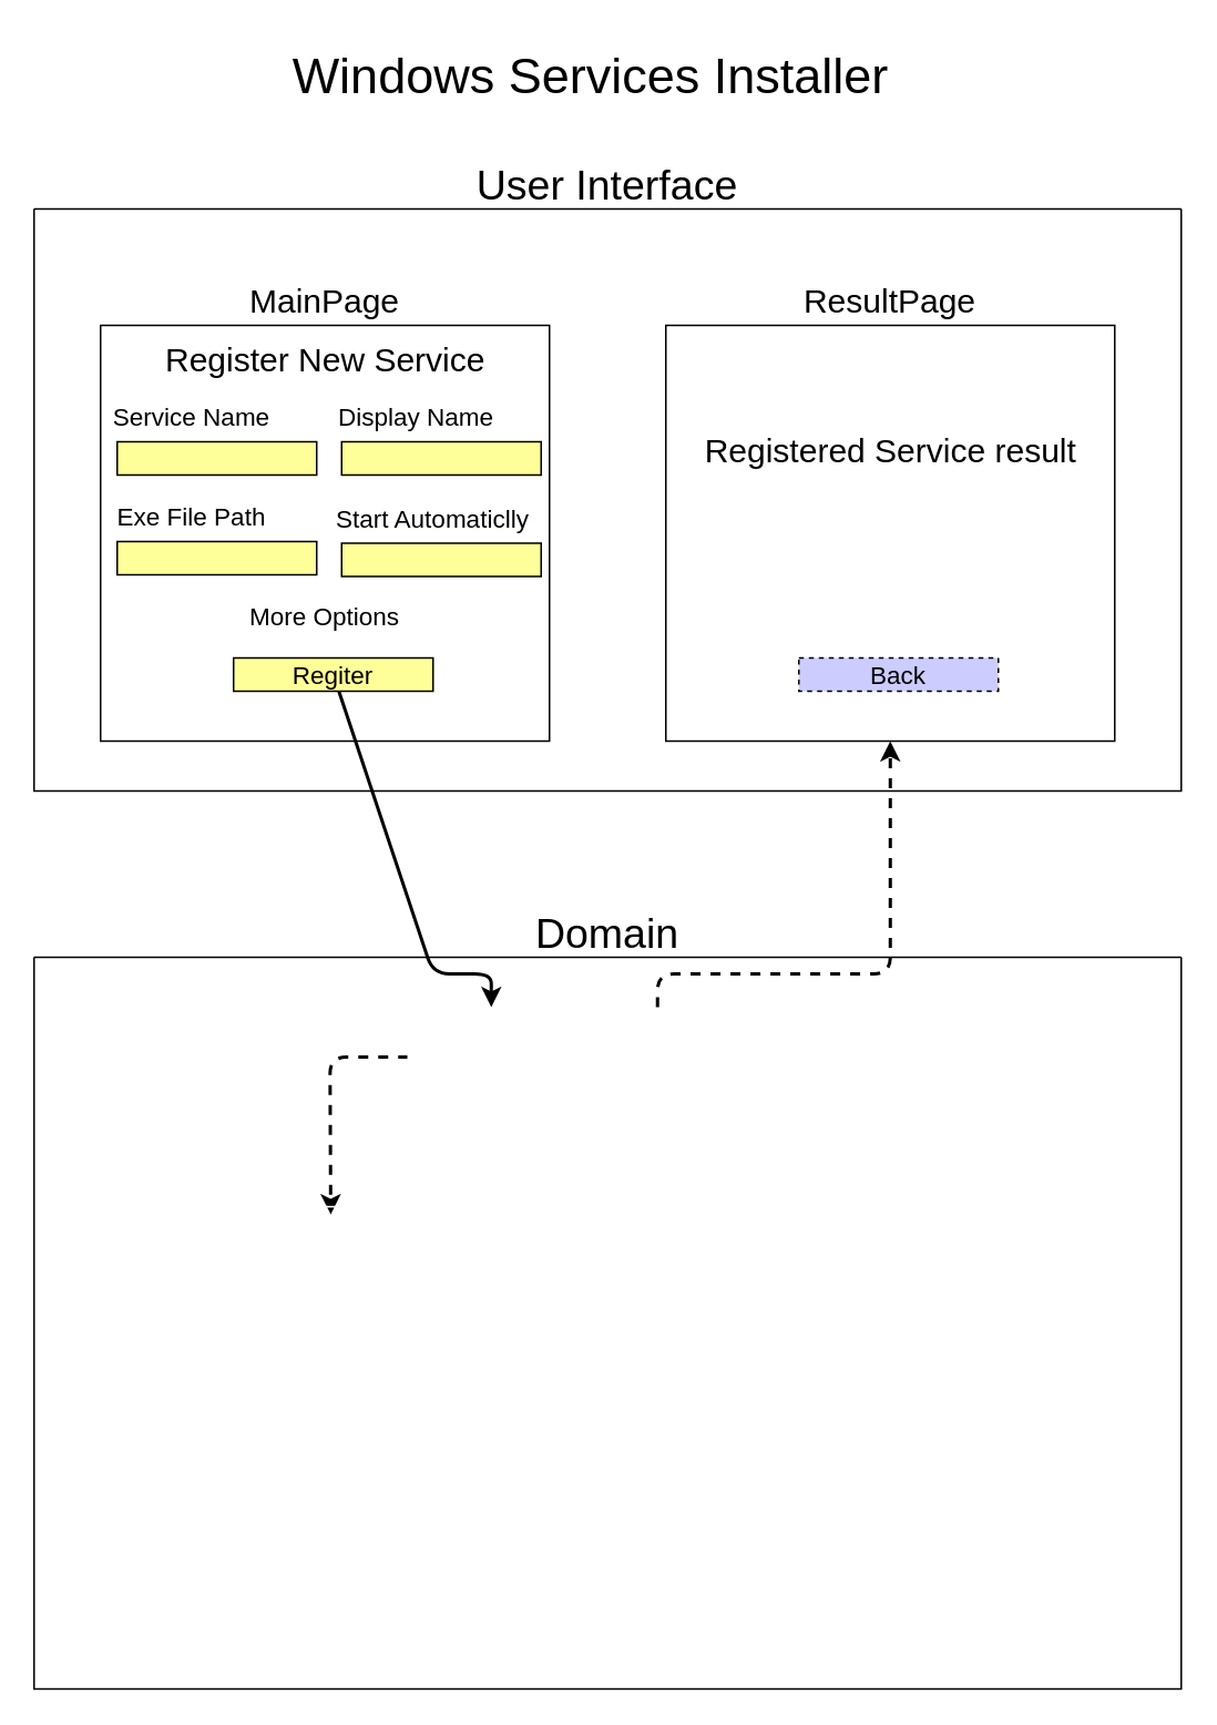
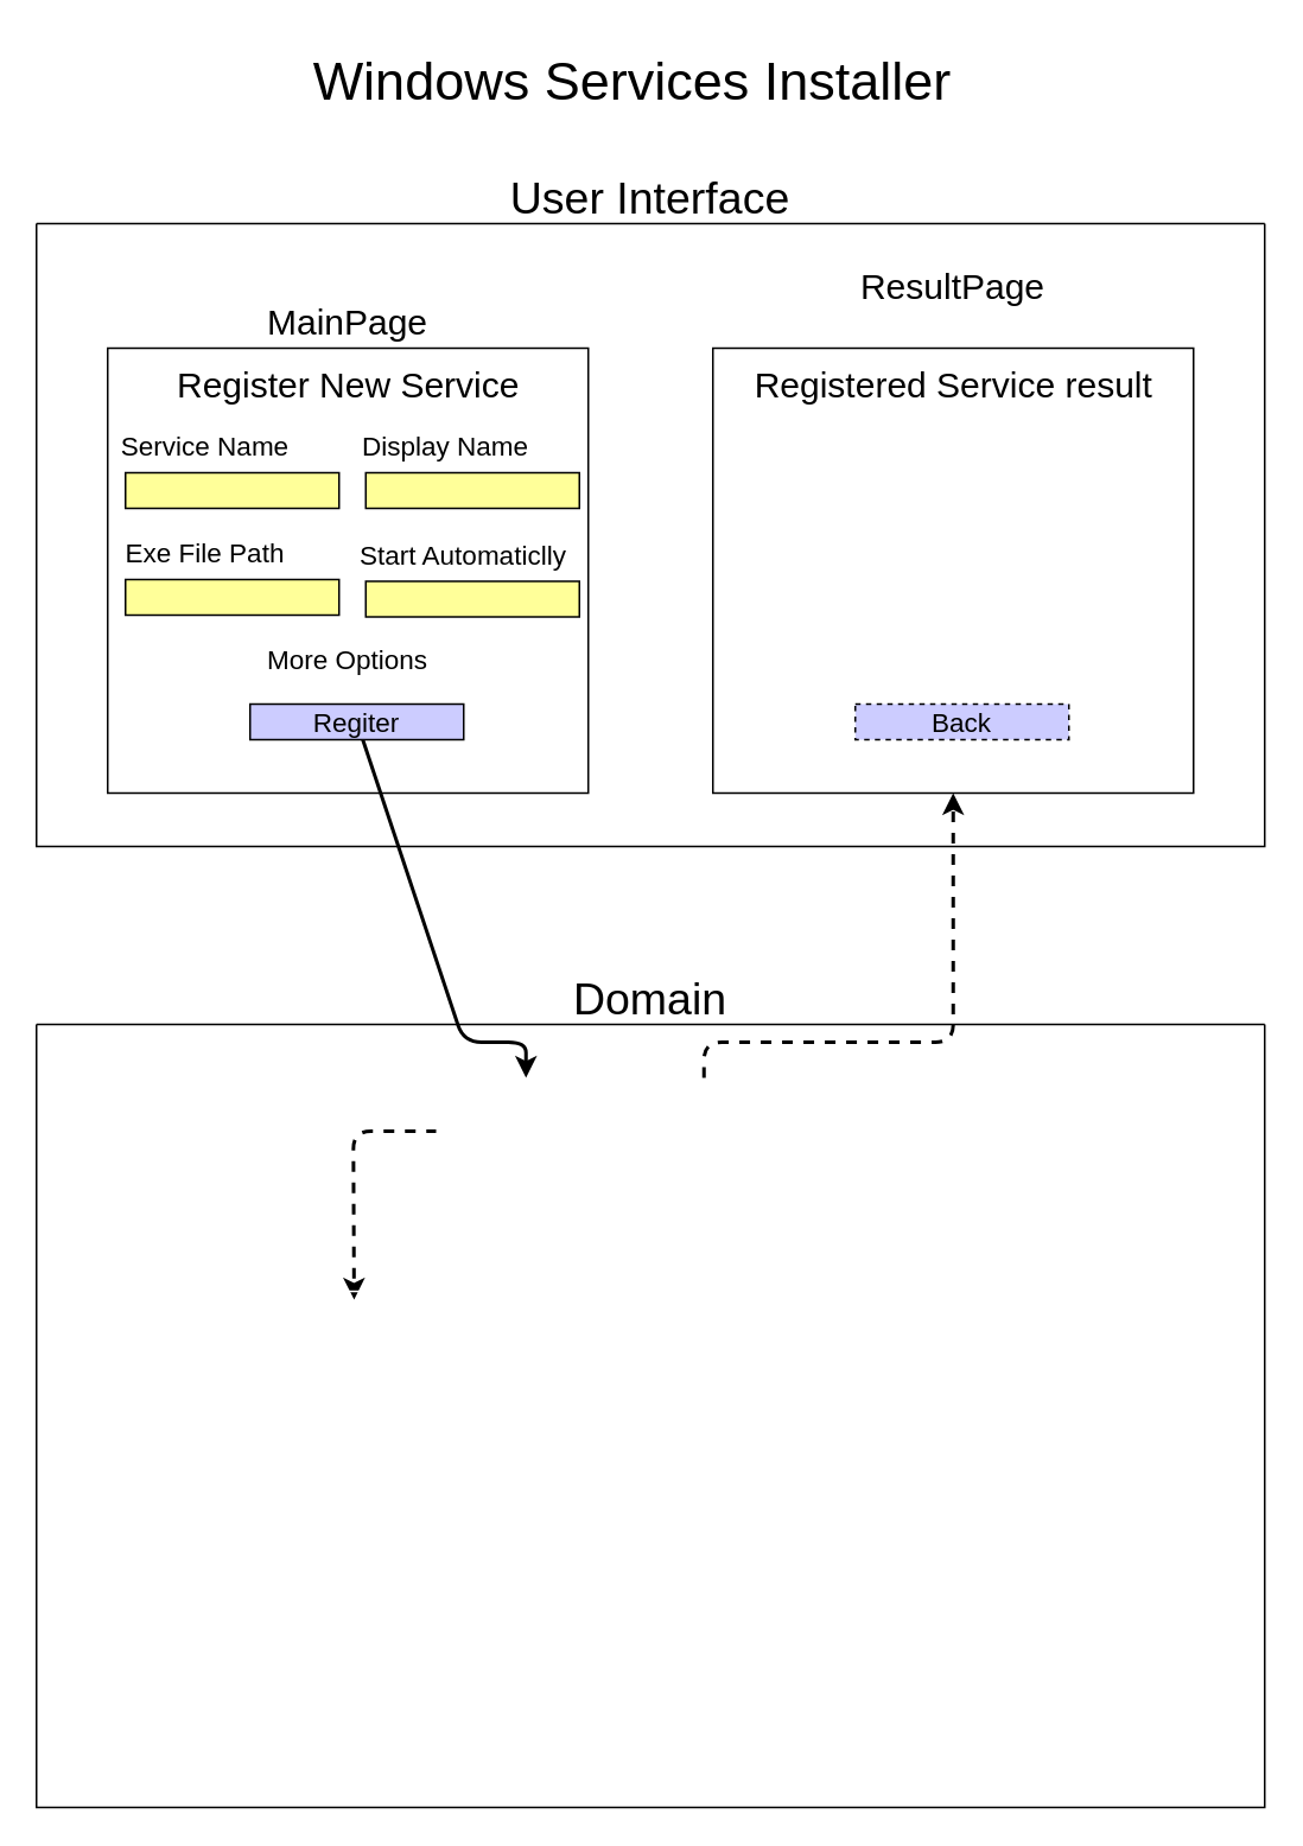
- <mxCell id="18" value="ResultPage" style="text;html=1;strokeColor=none;fillColor=none;align=center;verticalAlign=middle;whiteSpace=wrap;rounded=0;fontSize=20;" parent="3" vertex="1"><mxGeometry x="450" y="40" width="130" height="30" as="geometry" /></mxCell>
+ <mxCell id="18" value="ResultPage" style="text;html=1;strokeColor=none;fillColor=none;align=center;verticalAlign=middle;whiteSpace=wrap;rounded=0;fontSize=20;" parent="3" vertex="1"><mxGeometry x="450" y="20" width="130" height="30" as="geometry" /></mxCell>
- <mxCell id="19" value="Registered Service result" style="text;html=1;strokeColor=none;fillColor=none;align=center;verticalAlign=middle;whiteSpace=wrap;rounded=0;fontSize=20;" parent="3" vertex="1"><mxGeometry x="393.75" y="125" width="242.5" height="40" as="geometry" /></mxCell>
+ <mxCell id="19" value="Registered Service result" style="text;html=1;strokeColor=none;fillColor=none;align=center;verticalAlign=middle;whiteSpace=wrap;rounded=0;fontSize=20;" parent="3" vertex="1"><mxGeometry x="393.75" y="70" width="242.5" height="40" as="geometry" /></mxCell>
- <mxCell id="16" value="Regiter" style="rounded=0;whiteSpace=wrap;html=1;fontSize=15;labelBackgroundColor=none;fillColor=#ffff99;fontColor=#000000;" parent="3" vertex="1"><mxGeometry x="120" y="270" width="120" height="20" as="geometry" /></mxCell>
+ <mxCell id="16" value="Regiter" style="rounded=0;whiteSpace=wrap;html=1;fontSize=15;labelBackgroundColor=none;fillColor=#CCCCFF;fontColor=#000000;" parent="3" vertex="1"><mxGeometry x="120" y="270" width="120" height="20" as="geometry" /></mxCell>
